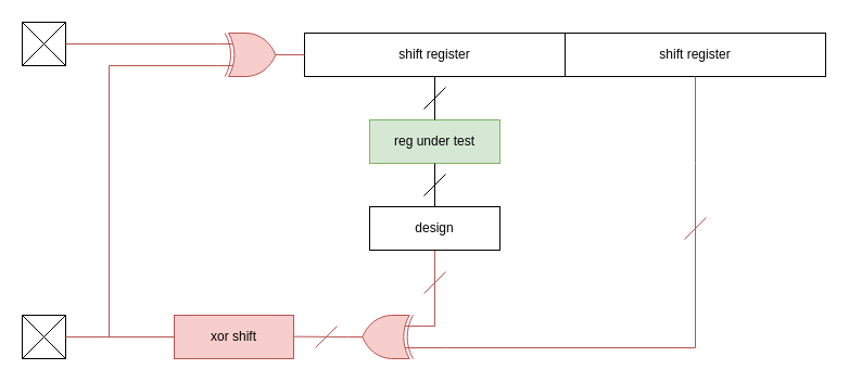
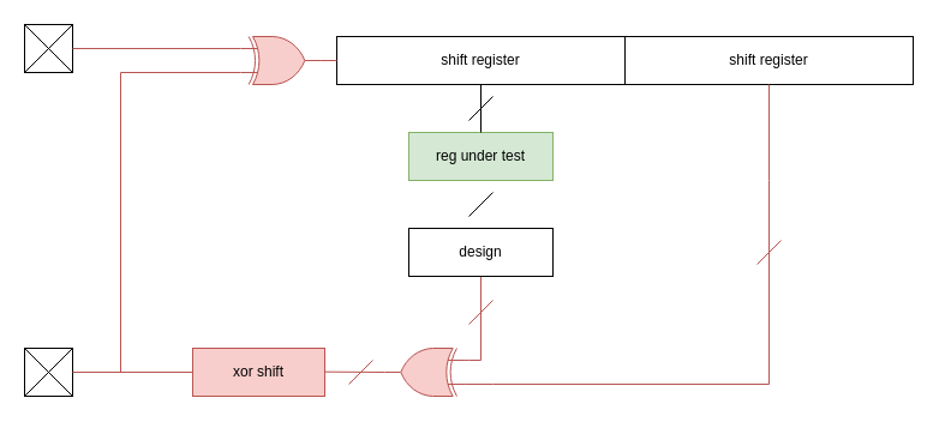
- <mxCell id="33" value="" style="endArrow=none;html=1;rounded=0;entryX=0.5;entryY=1;entryDx=0;entryDy=0;exitX=0.5;exitY=0;exitDx=0;exitDy=0;" parent="1" source="32" target="8" edge="1"><mxGeometry width="50" height="50" relative="1" as="geometry"><mxPoint x="390" y="200" as="sourcePoint" /><mxPoint x="440" y="150" as="targetPoint" /></mxGeometry></mxCell>
